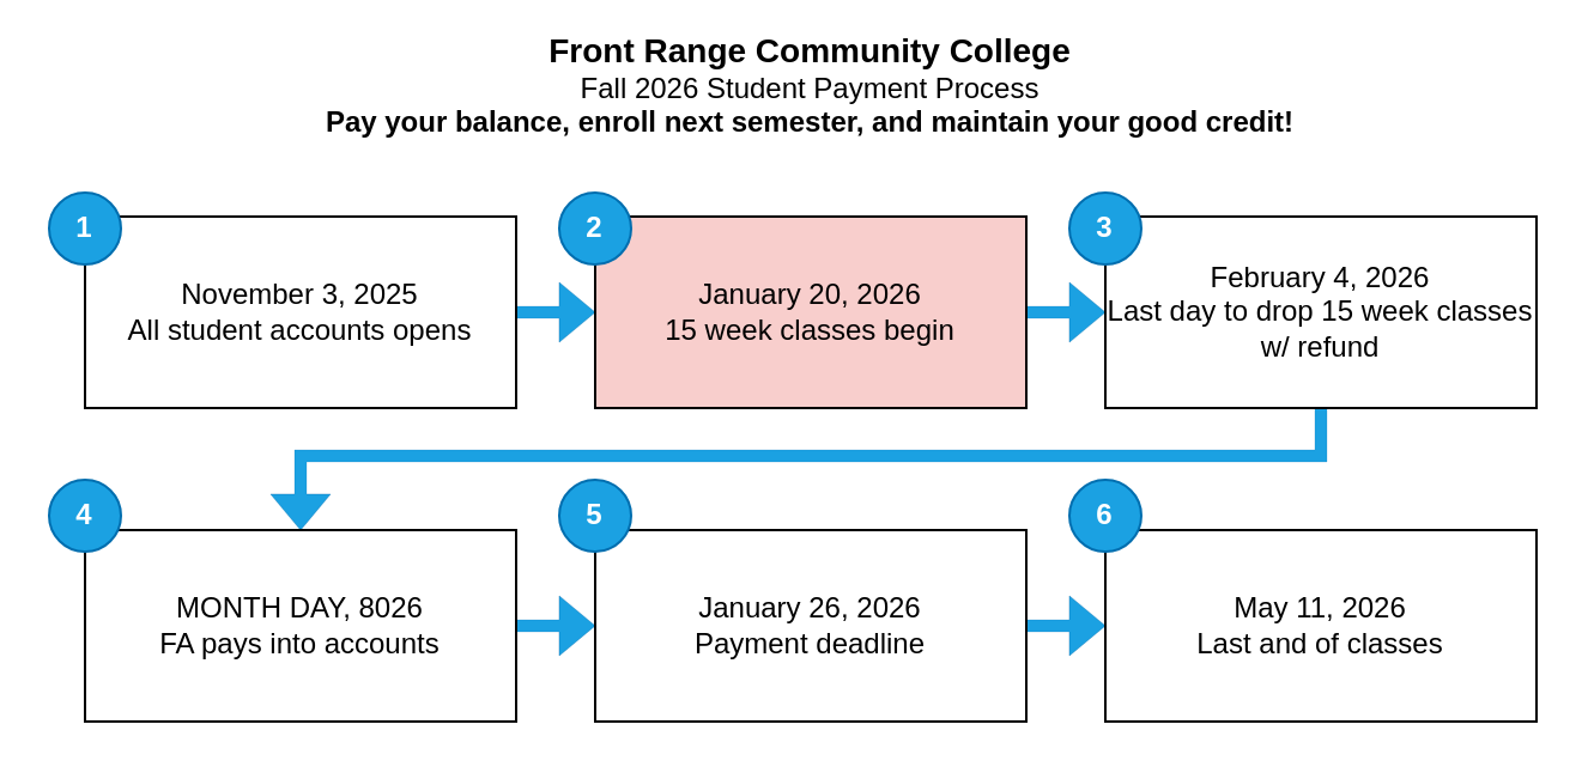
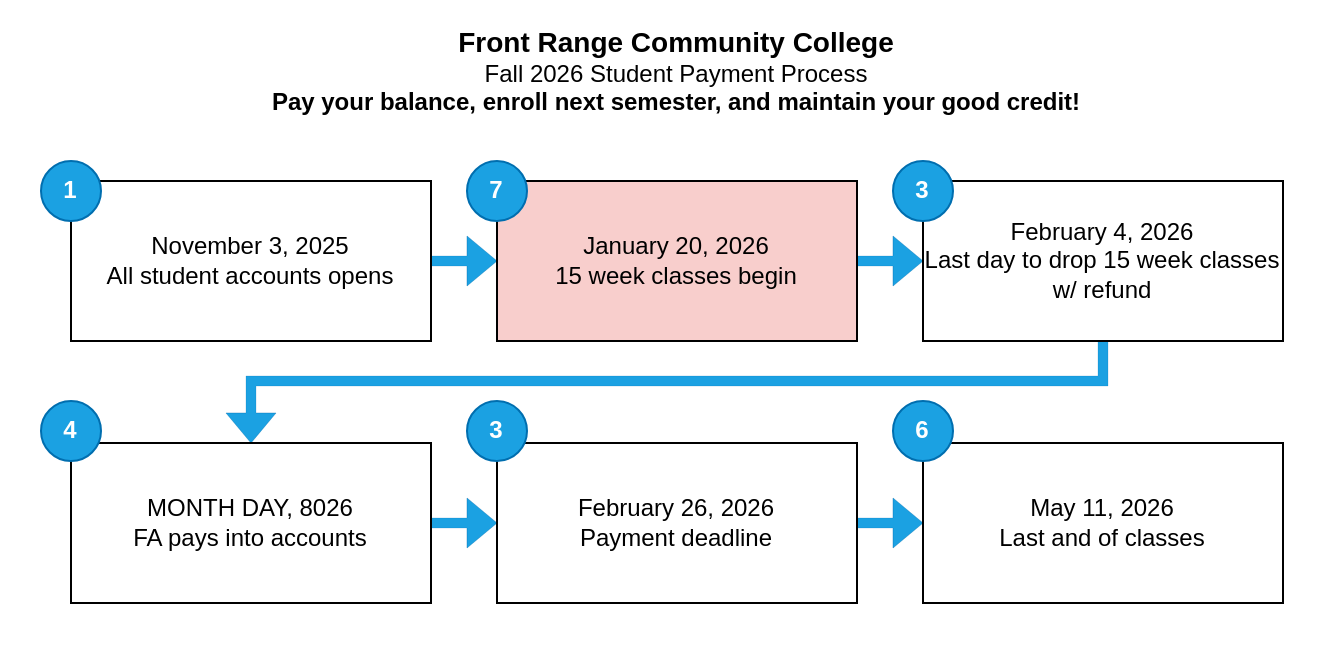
- <mxCell id="15" value="2" style="ellipse;whiteSpace=wrap;html=1;aspect=fixed;fillColor=#1ba1e2;fontColor=#ffffff;strokeColor=#006EAF;fontStyle=1" parent="1" vertex="1"><mxGeometry x="233" y="80" width="30" height="30" as="geometry" /></mxCell>
+ <mxCell id="15" value="7" style="ellipse;whiteSpace=wrap;html=1;aspect=fixed;fillColor=#1ba1e2;fontColor=#ffffff;strokeColor=#006EAF;fontStyle=1" parent="1" vertex="1"><mxGeometry x="233" y="80" width="30" height="30" as="geometry" /></mxCell>
- <mxCell id="18" value="5" style="ellipse;whiteSpace=wrap;html=1;aspect=fixed;fillColor=#1ba1e2;fontColor=#ffffff;strokeColor=#006EAF;fontStyle=1" parent="1" vertex="1"><mxGeometry x="233" y="200" width="30" height="30" as="geometry" /></mxCell>
+ <mxCell id="18" value="3" style="ellipse;whiteSpace=wrap;html=1;aspect=fixed;fillColor=#1ba1e2;fontColor=#ffffff;strokeColor=#006EAF;fontStyle=1" parent="1" vertex="1"><mxGeometry x="233" y="200" width="30" height="30" as="geometry" /></mxCell>
- <mxCell id="12" value="January 26, 2026&lt;div&gt;Payment deadline&lt;/div&gt;" style="rounded=0;whiteSpace=wrap;html=1;" parent="1" vertex="1"><mxGeometry x="248" y="221" width="180" height="80" as="geometry" /></mxCell>
+ <mxCell id="12" value="February 26, 2026&lt;div&gt;Payment deadline&lt;/div&gt;" style="rounded=0;whiteSpace=wrap;html=1;" parent="1" vertex="1"><mxGeometry x="248" y="221" width="180" height="80" as="geometry" /></mxCell>
